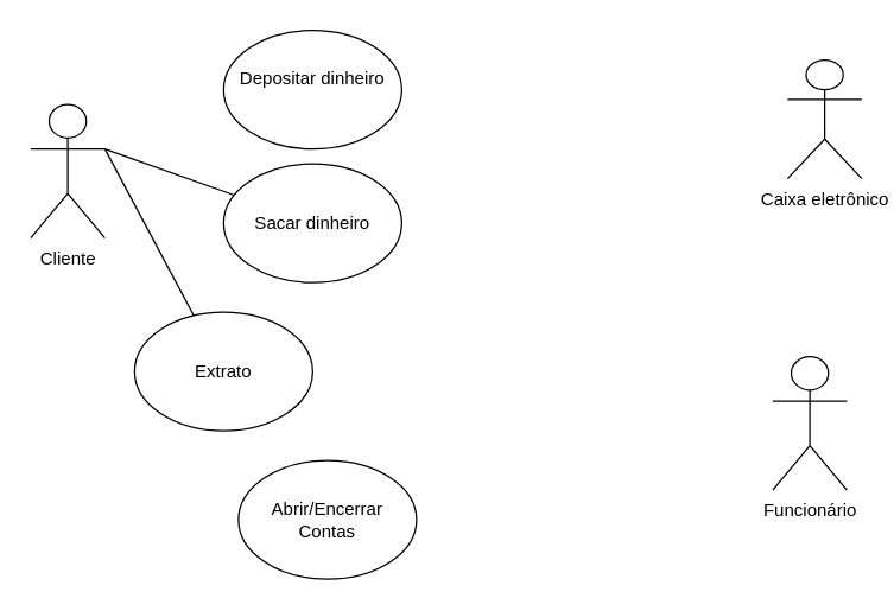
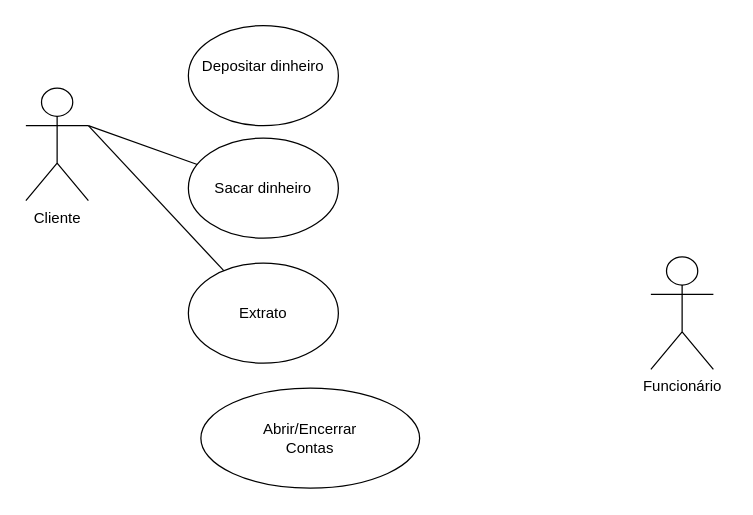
- <mxCell id="4" value="&lt;div&gt;Caixa eletrônico &lt;br&gt;&lt;/div&gt;&lt;div&gt;&lt;br&gt;&lt;/div&gt;" style="shape=umlActor;verticalLabelPosition=bottom;verticalAlign=top;html=1;outlineConnect=0;" vertex="1" parent="1"><mxGeometry x="530" y="40" width="50" height="80" as="geometry" /></mxCell>
- <mxCell id="8" value="Extrato" style="ellipse;whiteSpace=wrap;html=1;" vertex="1" parent="1"><mxGeometry x="90" y="210" width="120" height="80" as="geometry" /></mxCell>
+ <mxCell id="8" value="Extrato" style="ellipse;whiteSpace=wrap;html=1;" vertex="1" parent="1"><mxGeometry x="150" y="210" width="120" height="80" as="geometry" /></mxCell>
- <mxCell id="3" value="Funcionário" style="shape=umlActor;verticalLabelPosition=bottom;verticalAlign=top;html=1;outlineConnect=0;" vertex="1" parent="1"><mxGeometry x="520" y="240" width="50" height="90" as="geometry" /></mxCell>
+ <mxCell id="3" value="Funcionário" style="shape=umlActor;verticalLabelPosition=bottom;verticalAlign=top;html=1;outlineConnect=0;" vertex="1" parent="1"><mxGeometry x="520" y="205" width="50" height="90" as="geometry" /></mxCell>
- <mxCell id="6" value="&lt;div&gt;Abrir/Encerrar &lt;br&gt;&lt;/div&gt;&lt;div&gt;Contas&lt;br&gt;&lt;/div&gt;" style="ellipse;whiteSpace=wrap;html=1;" vertex="1" parent="1"><mxGeometry x="160" y="310" width="120" height="80" as="geometry" /></mxCell>
+ <mxCell id="6" value="&lt;div&gt;Abrir/Encerrar &lt;br&gt;&lt;/div&gt;&lt;div&gt;Contas&lt;br&gt;&lt;/div&gt;" style="ellipse;whiteSpace=wrap;html=1;" vertex="1" parent="1"><mxGeometry x="160" y="310" width="175" height="80" as="geometry" /></mxCell>
